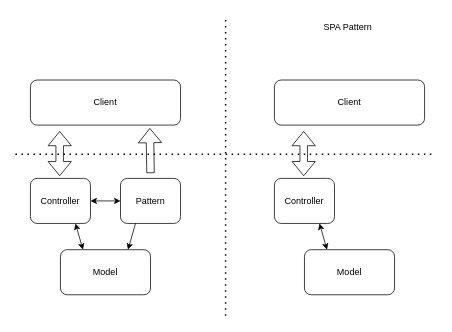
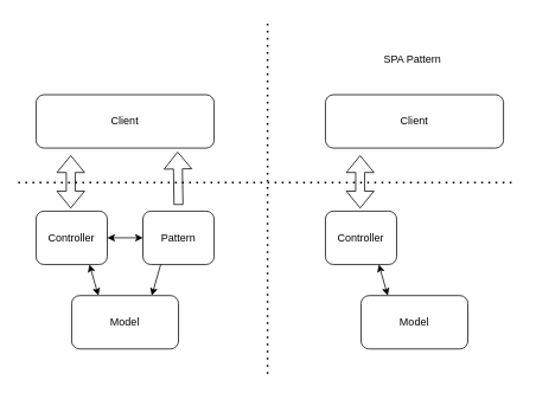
- <mxCell id="17" value="SPA Pattern" style="text;html=1;strokeColor=none;fillColor=none;align=center;verticalAlign=middle;whiteSpace=wrap;rounded=0;" parent="1" vertex="1"><mxGeometry x="418" y="21" width="90" height="30" as="geometry" /></mxCell>
+ <mxCell id="17" value="SPA Pattern" style="text;html=1;strokeColor=none;fillColor=none;align=center;verticalAlign=middle;whiteSpace=wrap;rounded=0;" parent="1" vertex="1"><mxGeometry x="418" y="51" width="90" height="30" as="geometry" /></mxCell>
